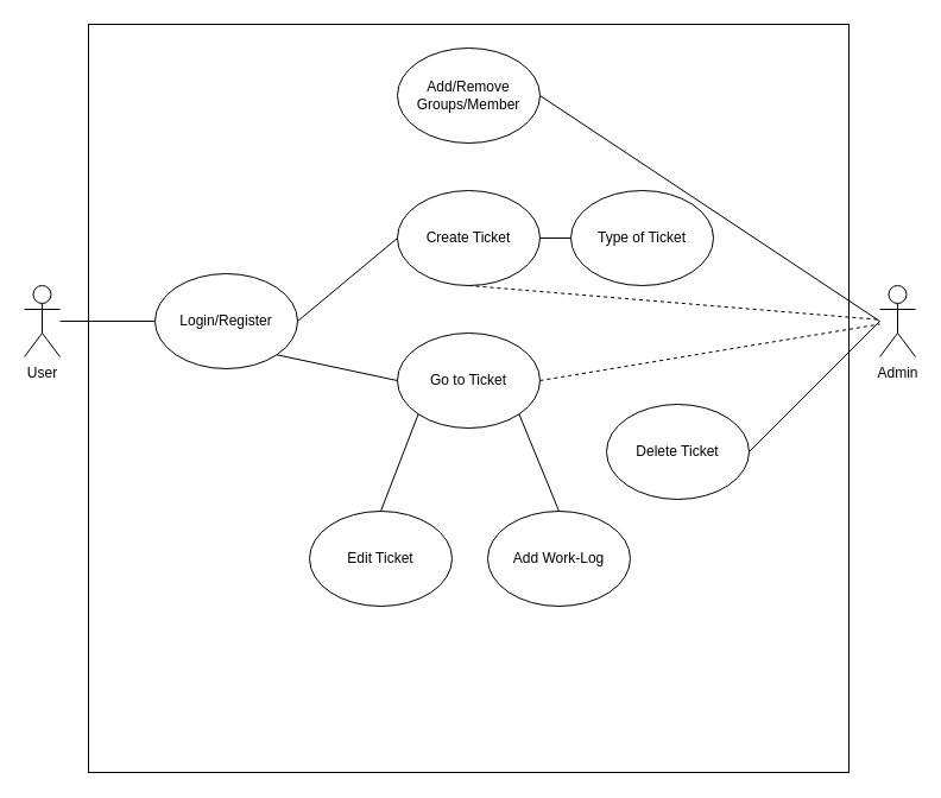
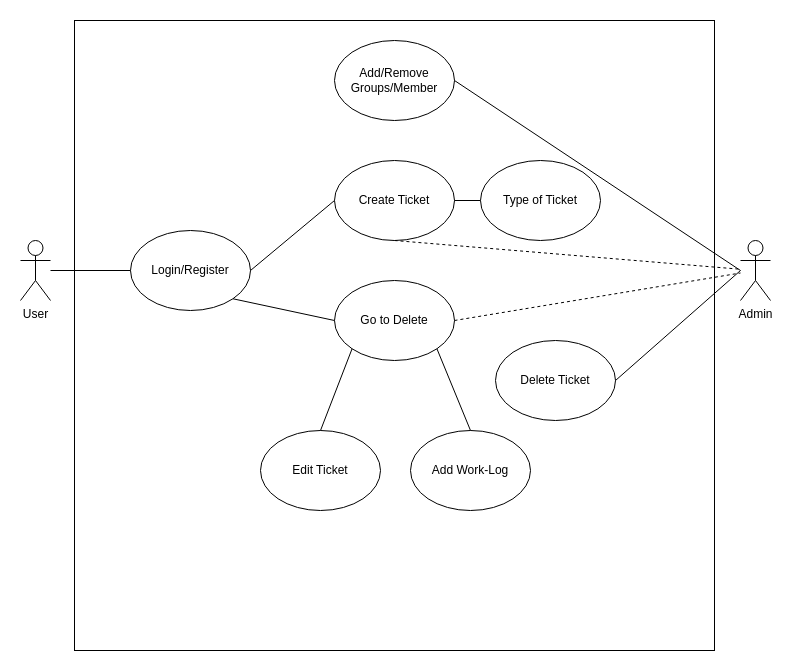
- <mxCell id="9" value="Go to Ticket" style="ellipse;whiteSpace=wrap;html=1;" parent="1" vertex="1"><mxGeometry x="334" y="280" width="120" height="80" as="geometry" /></mxCell>
+ <mxCell id="9" value="Go to Delete" style="ellipse;whiteSpace=wrap;html=1;" parent="1" vertex="1"><mxGeometry x="334" y="280" width="120" height="80" as="geometry" /></mxCell>
- <mxCell id="21" value="Delete Ticket" style="ellipse;whiteSpace=wrap;html=1;" vertex="1" parent="1"><mxGeometry x="510" y="340" width="120" height="80" as="geometry" /></mxCell>
+ <mxCell id="21" value="Delete Ticket" style="ellipse;whiteSpace=wrap;html=1;" vertex="1" parent="1"><mxGeometry x="495" y="340" width="120" height="80" as="geometry" /></mxCell>
